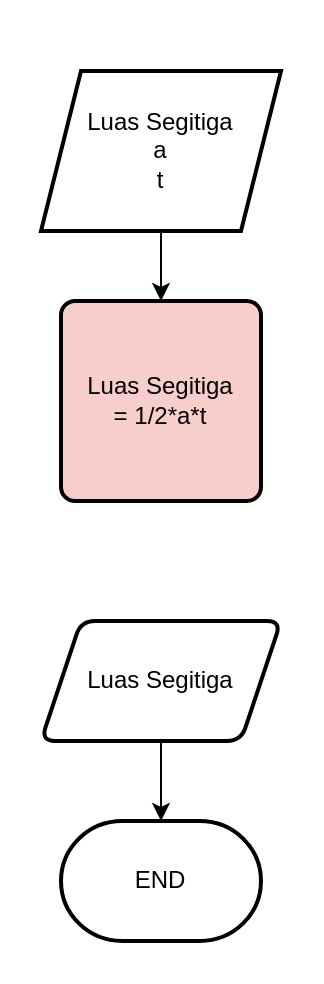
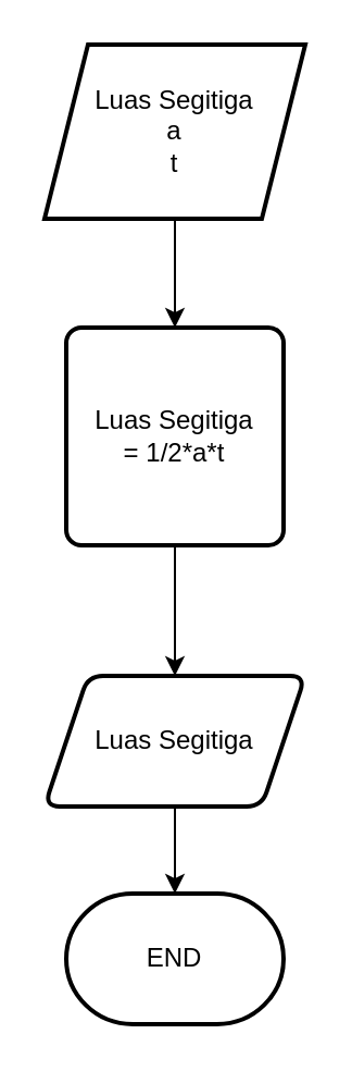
- <mxCell id="3" value="Luas Segitiga&lt;br&gt;a&lt;br&gt;t" style="shape=parallelogram;perimeter=parallelogramPerimeter;whiteSpace=wrap;html=1;fixedSize=1;strokeWidth=2;" vertex="1" parent="1"><mxGeometry x="20" y="35" width="120" height="80" as="geometry" /></mxCell>
+ <mxCell id="3" value="Luas Segitiga&lt;br&gt;a&lt;br&gt;t" style="shape=parallelogram;perimeter=parallelogramPerimeter;whiteSpace=wrap;html=1;fixedSize=1;strokeWidth=2;" vertex="1" parent="1"><mxGeometry x="20" y="20" width="120" height="80" as="geometry" /></mxCell>
- <mxCell id="5" value="Luas Segitiga&lt;br&gt;= 1/2*a*t" style="rounded=1;whiteSpace=wrap;html=1;absoluteArcSize=1;arcSize=14;strokeWidth=2;fillColor=#f8cecc;" vertex="1" parent="1"><mxGeometry x="30" y="150" width="100" height="100" as="geometry" /></mxCell>
+ <mxCell id="5" value="Luas Segitiga&lt;br&gt;= 1/2*a*t" style="rounded=1;whiteSpace=wrap;html=1;absoluteArcSize=1;arcSize=14;strokeWidth=2;" vertex="1" parent="1"><mxGeometry x="30" y="150" width="100" height="100" as="geometry" /></mxCell>
+ <mxCell id="4" value="" style="edgeStyle=orthogonalEdgeStyle;rounded=0;orthogonalLoop=1;jettySize=auto;html=1;" edge="1" parent="1" source="5" target="7"><mxGeometry relative="1" as="geometry" /></mxCell>
